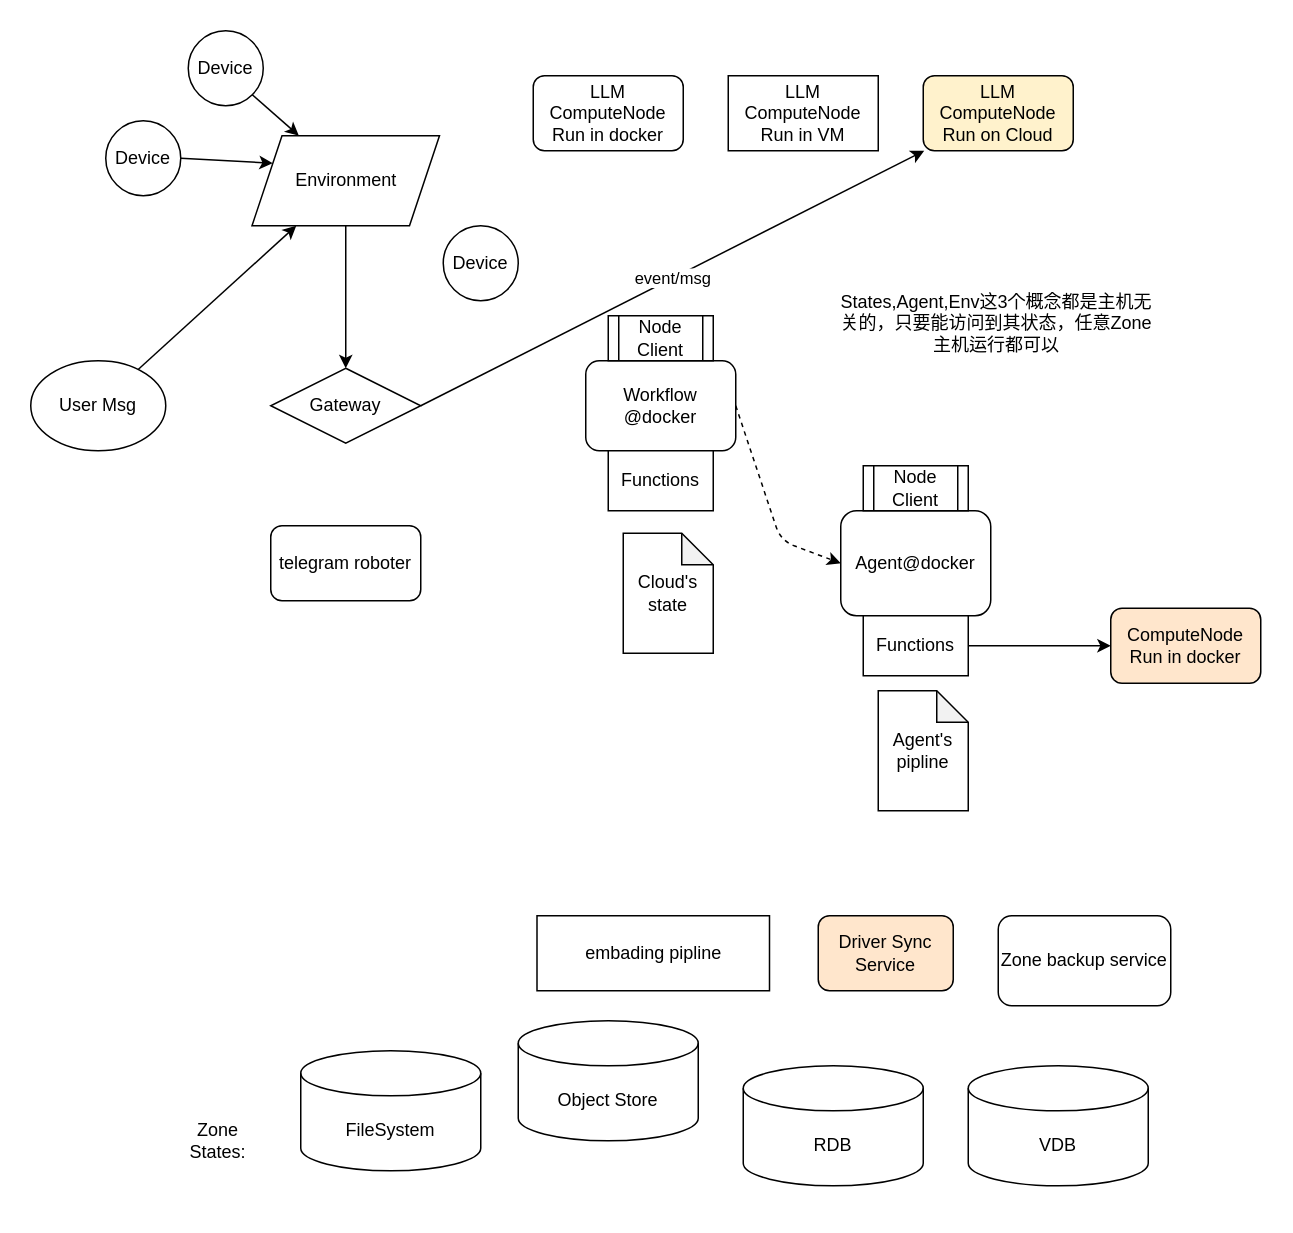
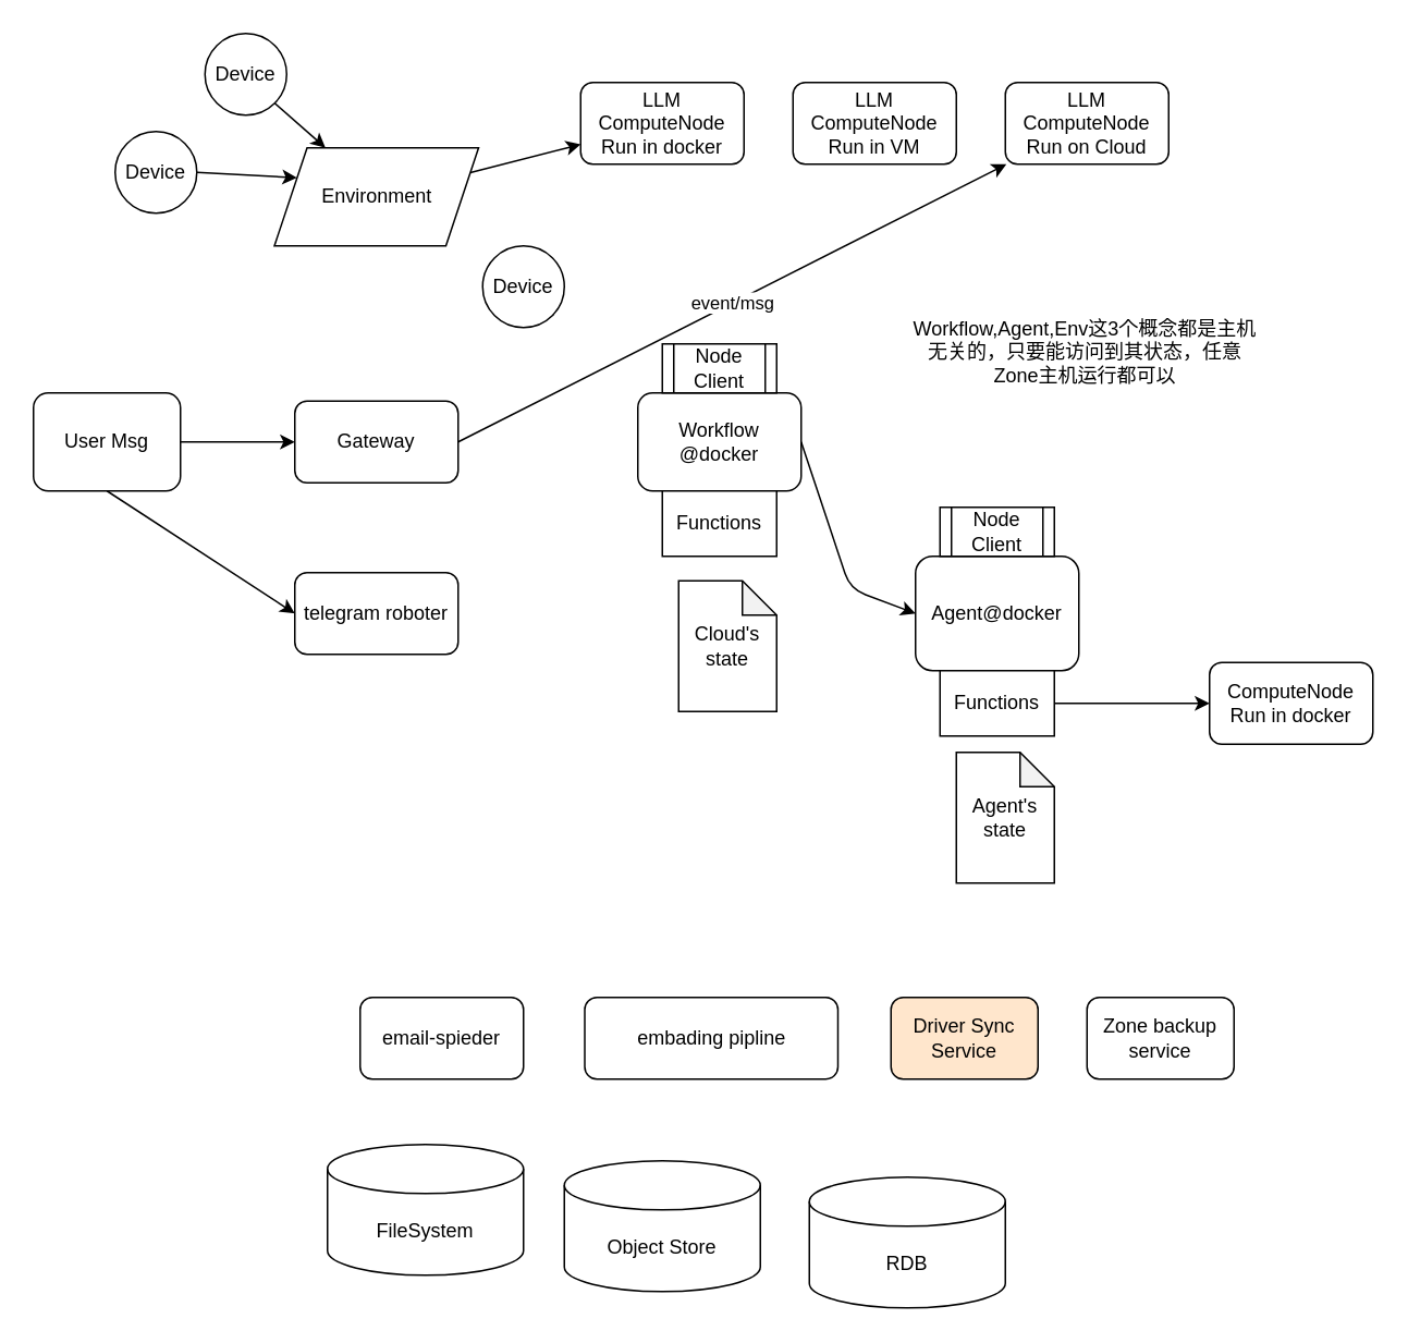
- <mxCell id="10" value="LLM&lt;br&gt;ComputeNode&lt;br&gt;Run in VM" style="whiteSpace=wrap;html=1;rounded=0;" vertex="1" parent="1"><mxGeometry x="485" y="50" width="100" height="50" as="geometry" /></mxCell>
+ <mxCell id="10" value="LLM&lt;br&gt;ComputeNode&lt;br&gt;Run in VM" style="rounded=1;whiteSpace=wrap;html=1;" vertex="1" parent="1"><mxGeometry x="485" y="50" width="100" height="50" as="geometry" /></mxCell>
- <mxCell id="31" value="LLM&lt;br&gt;ComputeNode&lt;br&gt;Run on Cloud" style="rounded=1;whiteSpace=wrap;html=1;fillColor=#fff2cc;" vertex="1" parent="1"><mxGeometry x="615" y="50" width="100" height="50" as="geometry" /></mxCell>
+ <mxCell id="31" value="LLM&lt;br&gt;ComputeNode&lt;br&gt;Run on Cloud" style="rounded=1;whiteSpace=wrap;html=1;" vertex="1" parent="1"><mxGeometry x="615" y="50" width="100" height="50" as="geometry" /></mxCell>
- <mxCell id="20" value="" style="edgeStyle=none;html=1;" edge="1" parent="1" source="21" target="6"><mxGeometry relative="1" as="geometry" /></mxCell>
+ <mxCell id="20" value="" style="edgeStyle=none;html=1;" edge="1" parent="1" source="21" target="12"><mxGeometry relative="1" as="geometry" /></mxCell>
- <mxCell id="2" value="" style="edgeStyle=none;html=1;" edge="1" parent="1" source="4" target="21"><mxGeometry relative="1" as="geometry" /></mxCell>
+ <mxCell id="2" value="" style="edgeStyle=none;html=1;" edge="1" parent="1" source="4" target="6"><mxGeometry relative="1" as="geometry" /></mxCell>
- <mxCell id="27" value="States,Agent,Env这3个概念都是主机无关的，只要能访问到其状态，任意Zone主机运行都可以" style="text;html=1;strokeColor=none;fillColor=none;align=center;verticalAlign=middle;whiteSpace=wrap;rounded=0;" vertex="1" parent="1"><mxGeometry x="558" y="190" width="212" height="50" as="geometry" /></mxCell>
+ <mxCell id="27" value="Workflow,Agent,Env这3个概念都是主机无关的，只要能访问到其状态，任意Zone主机运行都可以" style="text;html=1;strokeColor=none;fillColor=none;align=center;verticalAlign=middle;whiteSpace=wrap;rounded=0;" vertex="1" parent="1"><mxGeometry x="558" y="190" width="212" height="50" as="geometry" /></mxCell>
- <mxCell id="4" value="User Msg" style="ellipse;whiteSpace=wrap;html=1;" vertex="1" parent="1"><mxGeometry x="20" y="240" width="90" height="60" as="geometry" /></mxCell>
+ <mxCell id="4" value="User Msg" style="whiteSpace=wrap;html=1;rounded=1;" vertex="1" parent="1"><mxGeometry x="20" y="240" width="90" height="60" as="geometry" /></mxCell>
- <mxCell id="6" value="Gateway" style="rhombus;whiteSpace=wrap;html=1;" vertex="1" parent="1"><mxGeometry x="180" y="245" width="100" height="50" as="geometry" /></mxCell>
+ <mxCell id="6" value="Gateway" style="rounded=1;whiteSpace=wrap;html=1;" vertex="1" parent="1"><mxGeometry x="180" y="245" width="100" height="50" as="geometry" /></mxCell>
- <mxCell id="8" style="edgeStyle=none;html=1;exitX=1;exitY=0.5;exitDx=0;exitDy=0;entryX=0;entryY=0.5;entryDx=0;entryDy=0;dashed=1;" edge="1" parent="1" source="9" target="11"><mxGeometry relative="1" as="geometry"><Array as="points"><mxPoint x="520" y="360" /></Array></mxGeometry></mxCell>
+ <mxCell id="8" style="edgeStyle=none;html=1;exitX=1;exitY=0.5;exitDx=0;exitDy=0;entryX=0;entryY=0.5;entryDx=0;entryDy=0;" edge="1" parent="1" source="9" target="11"><mxGeometry relative="1" as="geometry"><Array as="points"><mxPoint x="520" y="360" /></Array></mxGeometry></mxCell>
+ <mxCell id="3" style="edgeStyle=none;html=1;exitX=0.5;exitY=1;exitDx=0;exitDy=0;entryX=0;entryY=0.5;entryDx=0;entryDy=0;" edge="1" parent="1" source="4" target="7"><mxGeometry relative="1" as="geometry" /></mxCell>
- <mxCell id="30" value="ComputeNode&lt;br&gt;Run in docker" style="rounded=1;whiteSpace=wrap;html=1;fillColor=#ffe6cc;" vertex="1" parent="1"><mxGeometry x="740" y="405" width="100" height="50" as="geometry" /></mxCell>
+ <mxCell id="30" value="ComputeNode&lt;br&gt;Run in docker" style="rounded=1;whiteSpace=wrap;html=1;" vertex="1" parent="1"><mxGeometry x="740" y="405" width="100" height="50" as="geometry" /></mxCell>
- <mxCell id="29" value="Agent's&lt;br&gt;pipline" style="shape=note;whiteSpace=wrap;html=1;backgroundOutline=1;darkOpacity=0.05;size=21;" vertex="1" parent="1"><mxGeometry x="585" y="460" width="60" height="80" as="geometry" /></mxCell>
+ <mxCell id="29" value="Agent's&lt;br&gt;state" style="shape=note;whiteSpace=wrap;html=1;backgroundOutline=1;darkOpacity=0.05;size=21;" vertex="1" parent="1"><mxGeometry x="585" y="460" width="60" height="80" as="geometry" /></mxCell>
+ <mxCell id="25" value="email-spieder" style="rounded=1;whiteSpace=wrap;html=1;" vertex="1" parent="1"><mxGeometry x="220" y="610" width="100" height="50" as="geometry" /></mxCell>
- <mxCell id="26" value="embading pipline" style="whiteSpace=wrap;html=1;rounded=0;" vertex="1" parent="1"><mxGeometry x="357.5" y="610" width="155" height="50" as="geometry" /></mxCell>
+ <mxCell id="26" value="embading pipline" style="rounded=1;whiteSpace=wrap;html=1;" vertex="1" parent="1"><mxGeometry x="357.5" y="610" width="155" height="50" as="geometry" /></mxCell>
- <mxCell id="38" value="Zone backup service" style="rounded=1;whiteSpace=wrap;html=1;" vertex="1" parent="1"><mxGeometry x="665" y="610" width="115" height="60" as="geometry" /></mxCell>
+ <mxCell id="38" value="Zone backup service" style="rounded=1;whiteSpace=wrap;html=1;" vertex="1" parent="1"><mxGeometry x="665" y="610" width="90" height="50" as="geometry" /></mxCell>
- <mxCell id="16" value="Object Store" style="shape=cylinder3;whiteSpace=wrap;html=1;boundedLbl=1;backgroundOutline=1;size=15;" vertex="1" parent="1"><mxGeometry x="345" y="680" width="120" height="80" as="geometry" /></mxCell>
+ <mxCell id="16" value="Object Store" style="shape=cylinder3;whiteSpace=wrap;html=1;boundedLbl=1;backgroundOutline=1;size=15;" vertex="1" parent="1"><mxGeometry x="345" y="710" width="120" height="80" as="geometry" /></mxCell>
- <mxCell id="17" value="RDB" style="shape=cylinder3;whiteSpace=wrap;html=1;boundedLbl=1;backgroundOutline=1;size=15;" vertex="1" parent="1"><mxGeometry x="495" y="710" width="120" height="80" as="geometry" /></mxCell>
+ <mxCell id="17" value="RDB" style="shape=cylinder3;whiteSpace=wrap;html=1;boundedLbl=1;backgroundOutline=1;size=15;" vertex="1" parent="1"><mxGeometry x="495" y="720" width="120" height="80" as="geometry" /></mxCell>
- <mxCell id="18" value="VDB" style="shape=cylinder3;whiteSpace=wrap;html=1;boundedLbl=1;backgroundOutline=1;size=15;" vertex="1" parent="1"><mxGeometry x="645" y="710" width="120" height="80" as="geometry" /></mxCell>
- <mxCell id="19" value="Zone States:" style="text;html=1;strokeColor=none;fillColor=none;align=center;verticalAlign=middle;whiteSpace=wrap;rounded=0;" vertex="1" parent="1"><mxGeometry x="110" y="720" width="70" height="80" as="geometry" /></mxCell>
